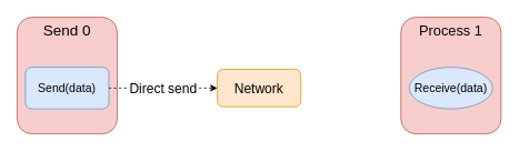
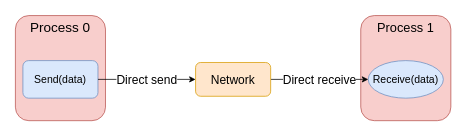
- <mxCell id="2" value="Send 0" style="rounded=1;whiteSpace=wrap;html=1;fillColor=#f8cecc;strokeColor=#b85450;fontSize=18;labelPosition=center;verticalLabelPosition=middle;align=center;verticalAlign=top;" vertex="1" parent="1"><mxGeometry x="20" y="20" width="120" height="140" as="geometry" /></mxCell>
+ <mxCell id="2" value="Process 0" style="rounded=1;whiteSpace=wrap;html=1;fillColor=#f8cecc;strokeColor=#b85450;fontSize=18;labelPosition=center;verticalLabelPosition=middle;align=center;verticalAlign=top;" vertex="1" parent="1"><mxGeometry x="20" y="20" width="120" height="140" as="geometry" /></mxCell>
- <mxCell id="6" value="Direct send" style="edgeStyle=orthogonalEdgeStyle;rounded=0;orthogonalLoop=1;jettySize=auto;html=1;exitX=1;exitY=0.5;exitDx=0;exitDy=0;entryX=0;entryY=0.5;entryDx=0;entryDy=0;fontSize=16;dashed=1;" edge="1" parent="1" source="5" target="8"><mxGeometry relative="1" as="geometry"><mxPoint x="280" y="180" as="sourcePoint" /></mxGeometry></mxCell>
+ <mxCell id="6" value="Direct send" style="edgeStyle=orthogonalEdgeStyle;rounded=0;orthogonalLoop=1;jettySize=auto;html=1;exitX=1;exitY=0.5;exitDx=0;exitDy=0;entryX=0;entryY=0.5;entryDx=0;entryDy=0;fontSize=16;" edge="1" parent="1" source="5" target="8"><mxGeometry relative="1" as="geometry"><mxPoint x="280" y="180" as="sourcePoint" /></mxGeometry></mxCell>
+ <mxCell id="7" value="Direct receive" style="edgeStyle=orthogonalEdgeStyle;rounded=0;orthogonalLoop=1;jettySize=auto;html=1;exitX=1;exitY=0.5;exitDx=0;exitDy=0;entryX=0;entryY=0.5;entryDx=0;entryDy=0;fontSize=16;" edge="1" parent="1" source="8" target="4"><mxGeometry relative="1" as="geometry"><mxPoint x="200" y="102.5" as="sourcePoint" /><mxPoint x="340" y="180" as="targetPoint" /></mxGeometry></mxCell>
